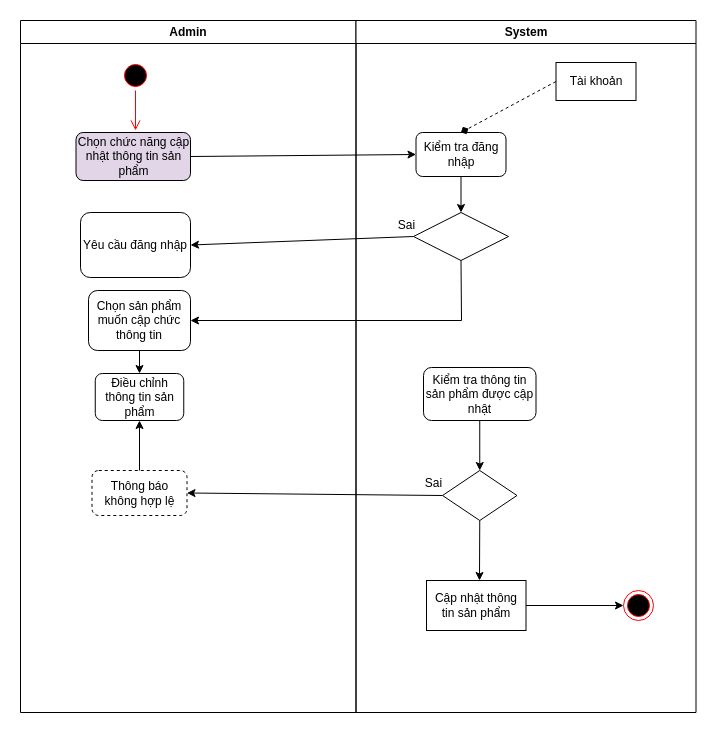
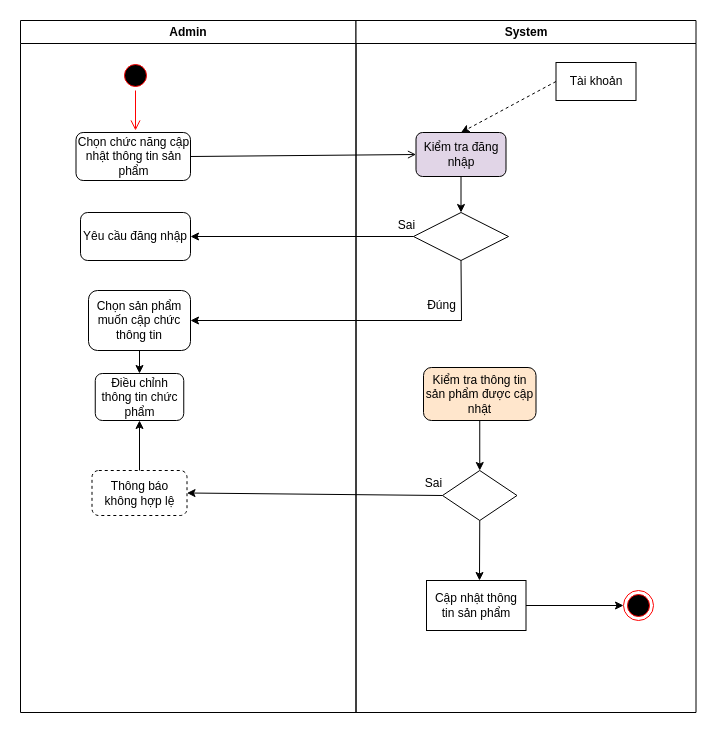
- <mxCell id="15" value="" style="html=1;labelBackgroundColor=#ffffff;startArrow=none;startFill=0;startSize=6;endArrow=diamond;endFill=1;endSize=6;jettySize=auto;orthogonalLoop=1;strokeWidth=1;dashed=1;fontSize=14;rounded=0;entryX=0.5;entryY=0;entryDx=0;entryDy=0;exitX=0;exitY=0.5;exitDx=0;exitDy=0;" edge="1" parent="12" source="14" target="13"><mxGeometry width="60" height="60" relative="1" as="geometry"><mxPoint x="50" y="122" as="sourcePoint" /><mxPoint x="110" y="62" as="targetPoint" /></mxGeometry></mxCell>
+ <mxCell id="15" value="" style="html=1;labelBackgroundColor=#ffffff;startArrow=none;startFill=0;startSize=6;endArrow=classic;endFill=1;endSize=6;jettySize=auto;orthogonalLoop=1;strokeWidth=1;dashed=1;fontSize=14;rounded=0;entryX=0.5;entryY=0;entryDx=0;entryDy=0;exitX=0;exitY=0.5;exitDx=0;exitDy=0;" edge="1" parent="12" source="14" target="13"><mxGeometry width="60" height="60" relative="1" as="geometry"><mxPoint x="50" y="122" as="sourcePoint" /><mxPoint x="110" y="62" as="targetPoint" /></mxGeometry></mxCell>
- <mxCell id="26" value="" style="endArrow=classic;html=1;rounded=0;entryX=0;entryY=0.5;entryDx=0;entryDy=0;exitX=1;exitY=0.5;exitDx=0;exitDy=0;" edge="1" parent="1" source="5" target="13"><mxGeometry width="50" height="50" relative="1" as="geometry"><mxPoint x="235.5" y="212" as="sourcePoint" /><mxPoint x="285.5" y="162" as="targetPoint" /></mxGeometry></mxCell>
+ <mxCell id="26" value="" style="endArrow=open;html=1;rounded=0;entryX=0;entryY=0.5;entryDx=0;entryDy=0;exitX=1;exitY=0.5;exitDx=0;exitDy=0;" edge="1" parent="1" source="5" target="13"><mxGeometry width="50" height="50" relative="1" as="geometry"><mxPoint x="235.5" y="212" as="sourcePoint" /><mxPoint x="285.5" y="162" as="targetPoint" /></mxGeometry></mxCell>
- <mxCell id="13" value="Kiểm tra đăng nhập" style="rounded=1;whiteSpace=wrap;html=1;" vertex="1" parent="12"><mxGeometry x="60" y="112" width="90" height="44" as="geometry" /></mxCell>
+ <mxCell id="13" value="Kiểm tra đăng nhập" style="rounded=1;whiteSpace=wrap;html=1;fillColor=#e1d5e7;" vertex="1" parent="12"><mxGeometry x="60" y="112" width="90" height="44" as="geometry" /></mxCell>
- <mxCell id="5" value="Chọn chức năng cập nhật thông tin sản phẩm" style="rounded=1;whiteSpace=wrap;html=1;fillColor=#e1d5e7;" vertex="1" parent="2"><mxGeometry x="55.5" y="112" width="114.5" height="48" as="geometry" /></mxCell>
+ <mxCell id="5" value="Chọn chức năng cập nhật thông tin sản phẩm" style="rounded=1;whiteSpace=wrap;html=1;" vertex="1" parent="2"><mxGeometry x="55.5" y="112" width="114.5" height="48" as="geometry" /></mxCell>
- <mxCell id="6" value="Yêu cầu đăng nhập" style="rounded=1;whiteSpace=wrap;html=1;" vertex="1" parent="2"><mxGeometry x="60" y="192" width="110" height="65" as="geometry" /></mxCell>
+ <mxCell id="6" value="Yêu cầu đăng nhập" style="rounded=1;whiteSpace=wrap;html=1;" vertex="1" parent="2"><mxGeometry x="60" y="192" width="110" height="48" as="geometry" /></mxCell>
+ <mxCell id="18" value="Đúng" style="text;html=1;align=center;verticalAlign=middle;resizable=0;points=[];autosize=1;strokeColor=none;fillColor=none;" vertex="1" parent="12"><mxGeometry x="60" y="270" width="50" height="30" as="geometry" /></mxCell>
- <mxCell id="19" value="Kiểm tra thông tin sản phẩm được cập nhật" style="rounded=1;whiteSpace=wrap;html=1;" vertex="1" parent="12"><mxGeometry x="67.5" y="347" width="112.5" height="53" as="geometry" /></mxCell>
+ <mxCell id="19" value="Kiểm tra thông tin sản phẩm được cập nhật" style="rounded=1;whiteSpace=wrap;html=1;fillColor=#ffe6cc;" vertex="1" parent="12"><mxGeometry x="67.5" y="347" width="112.5" height="53" as="geometry" /></mxCell>
- <mxCell id="8" value="Điều chỉnh thông tin sản phẩm" style="rounded=1;whiteSpace=wrap;html=1;" vertex="1" parent="2"><mxGeometry x="74.75" y="353" width="88.5" height="47" as="geometry" /></mxCell>
+ <mxCell id="8" value="Điều chỉnh thông tin chức phẩm" style="rounded=1;whiteSpace=wrap;html=1;" vertex="1" parent="2"><mxGeometry x="74.75" y="353" width="88.5" height="47" as="geometry" /></mxCell>
